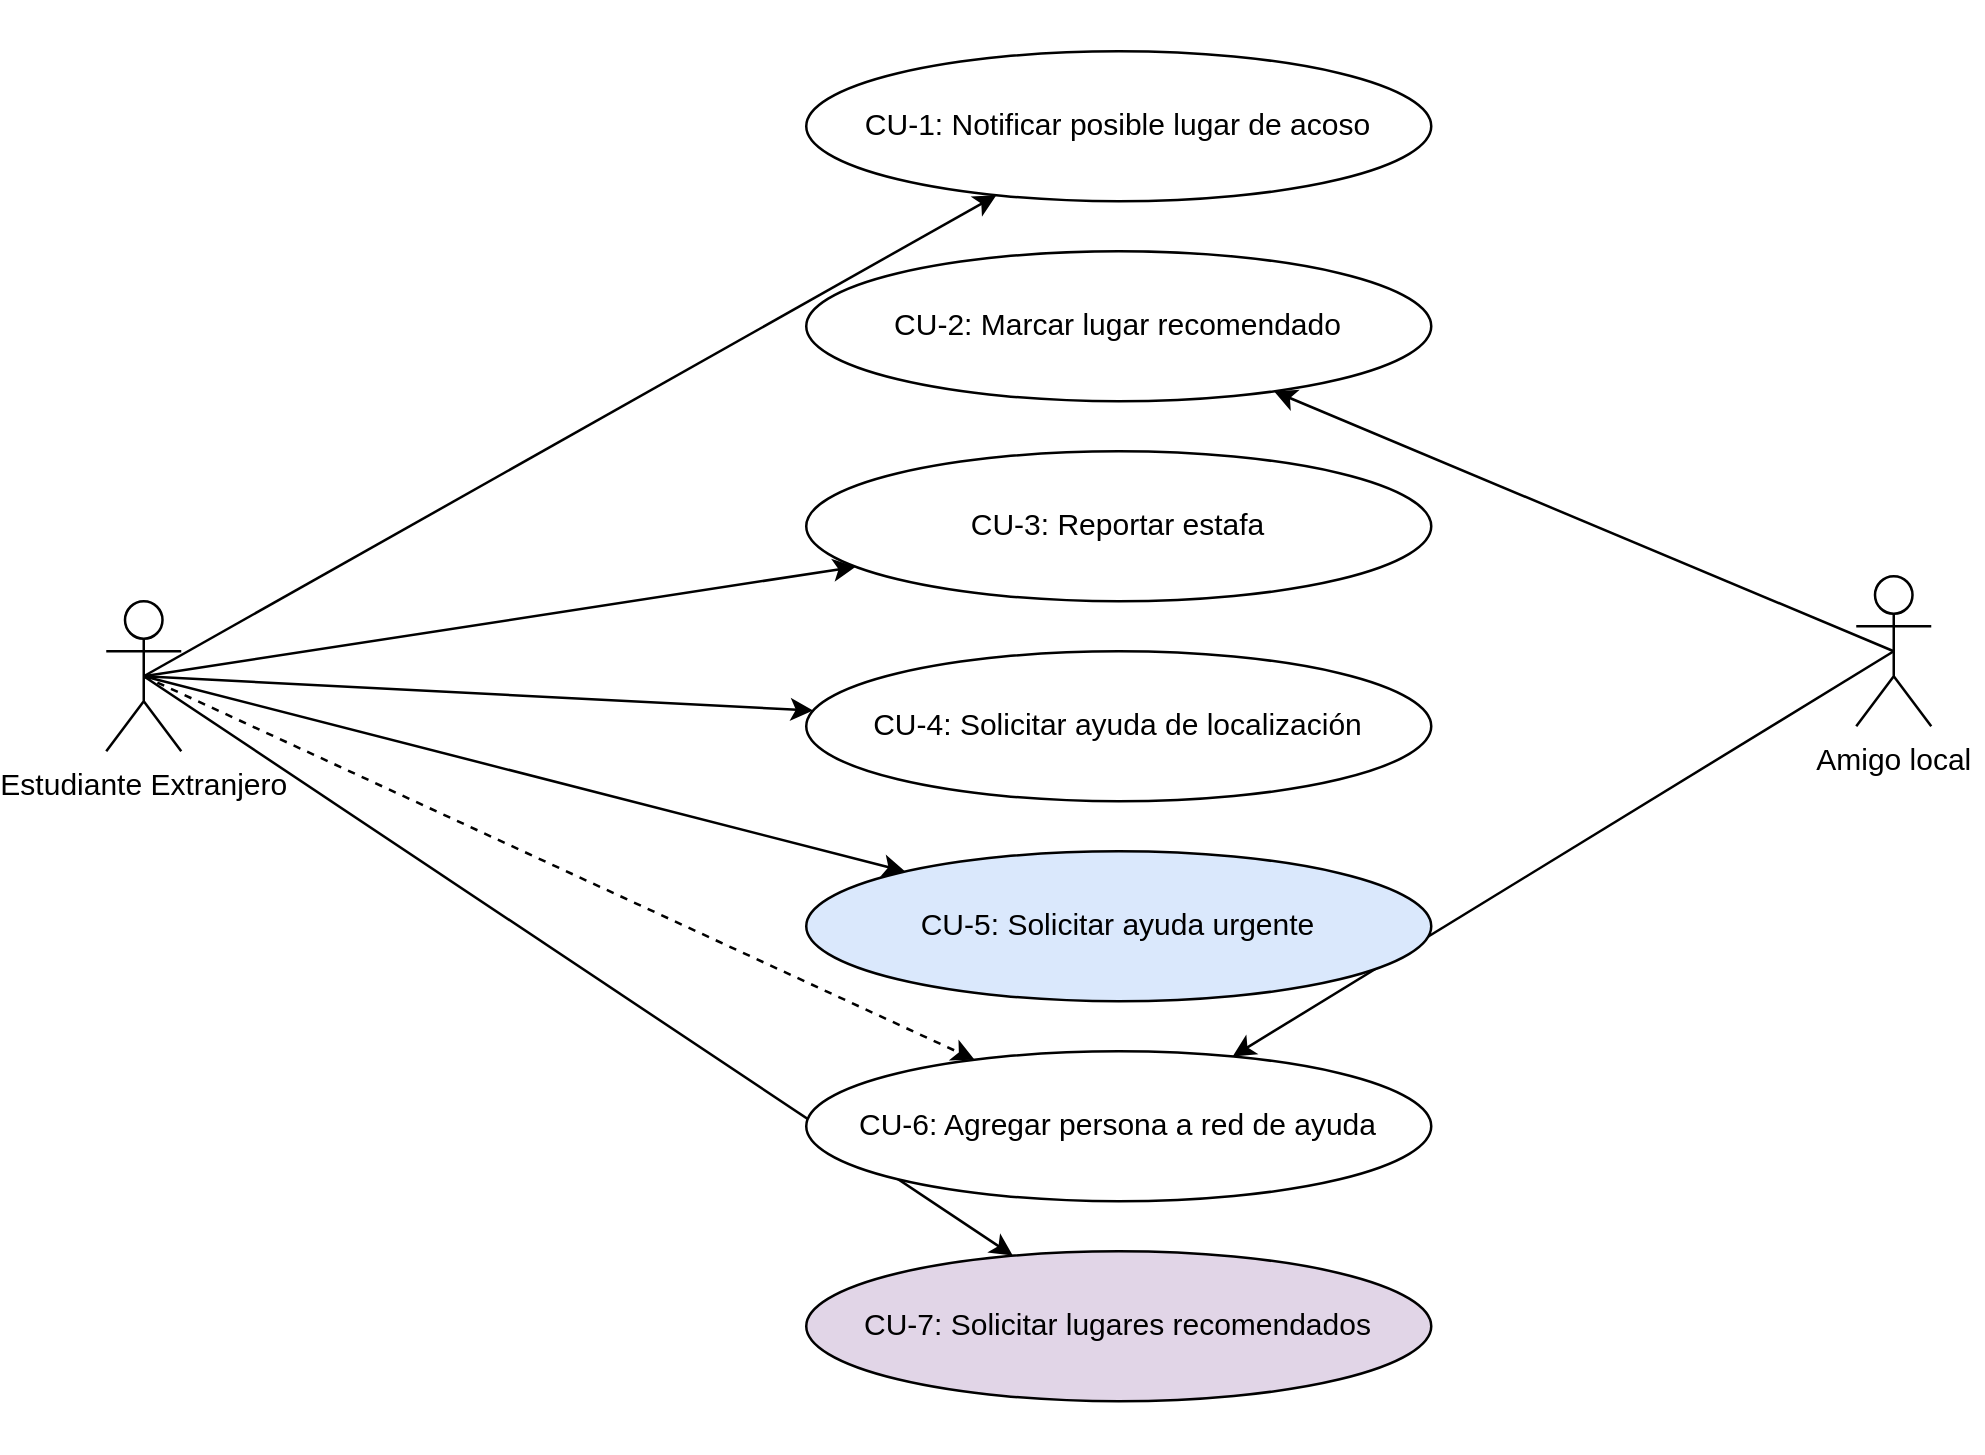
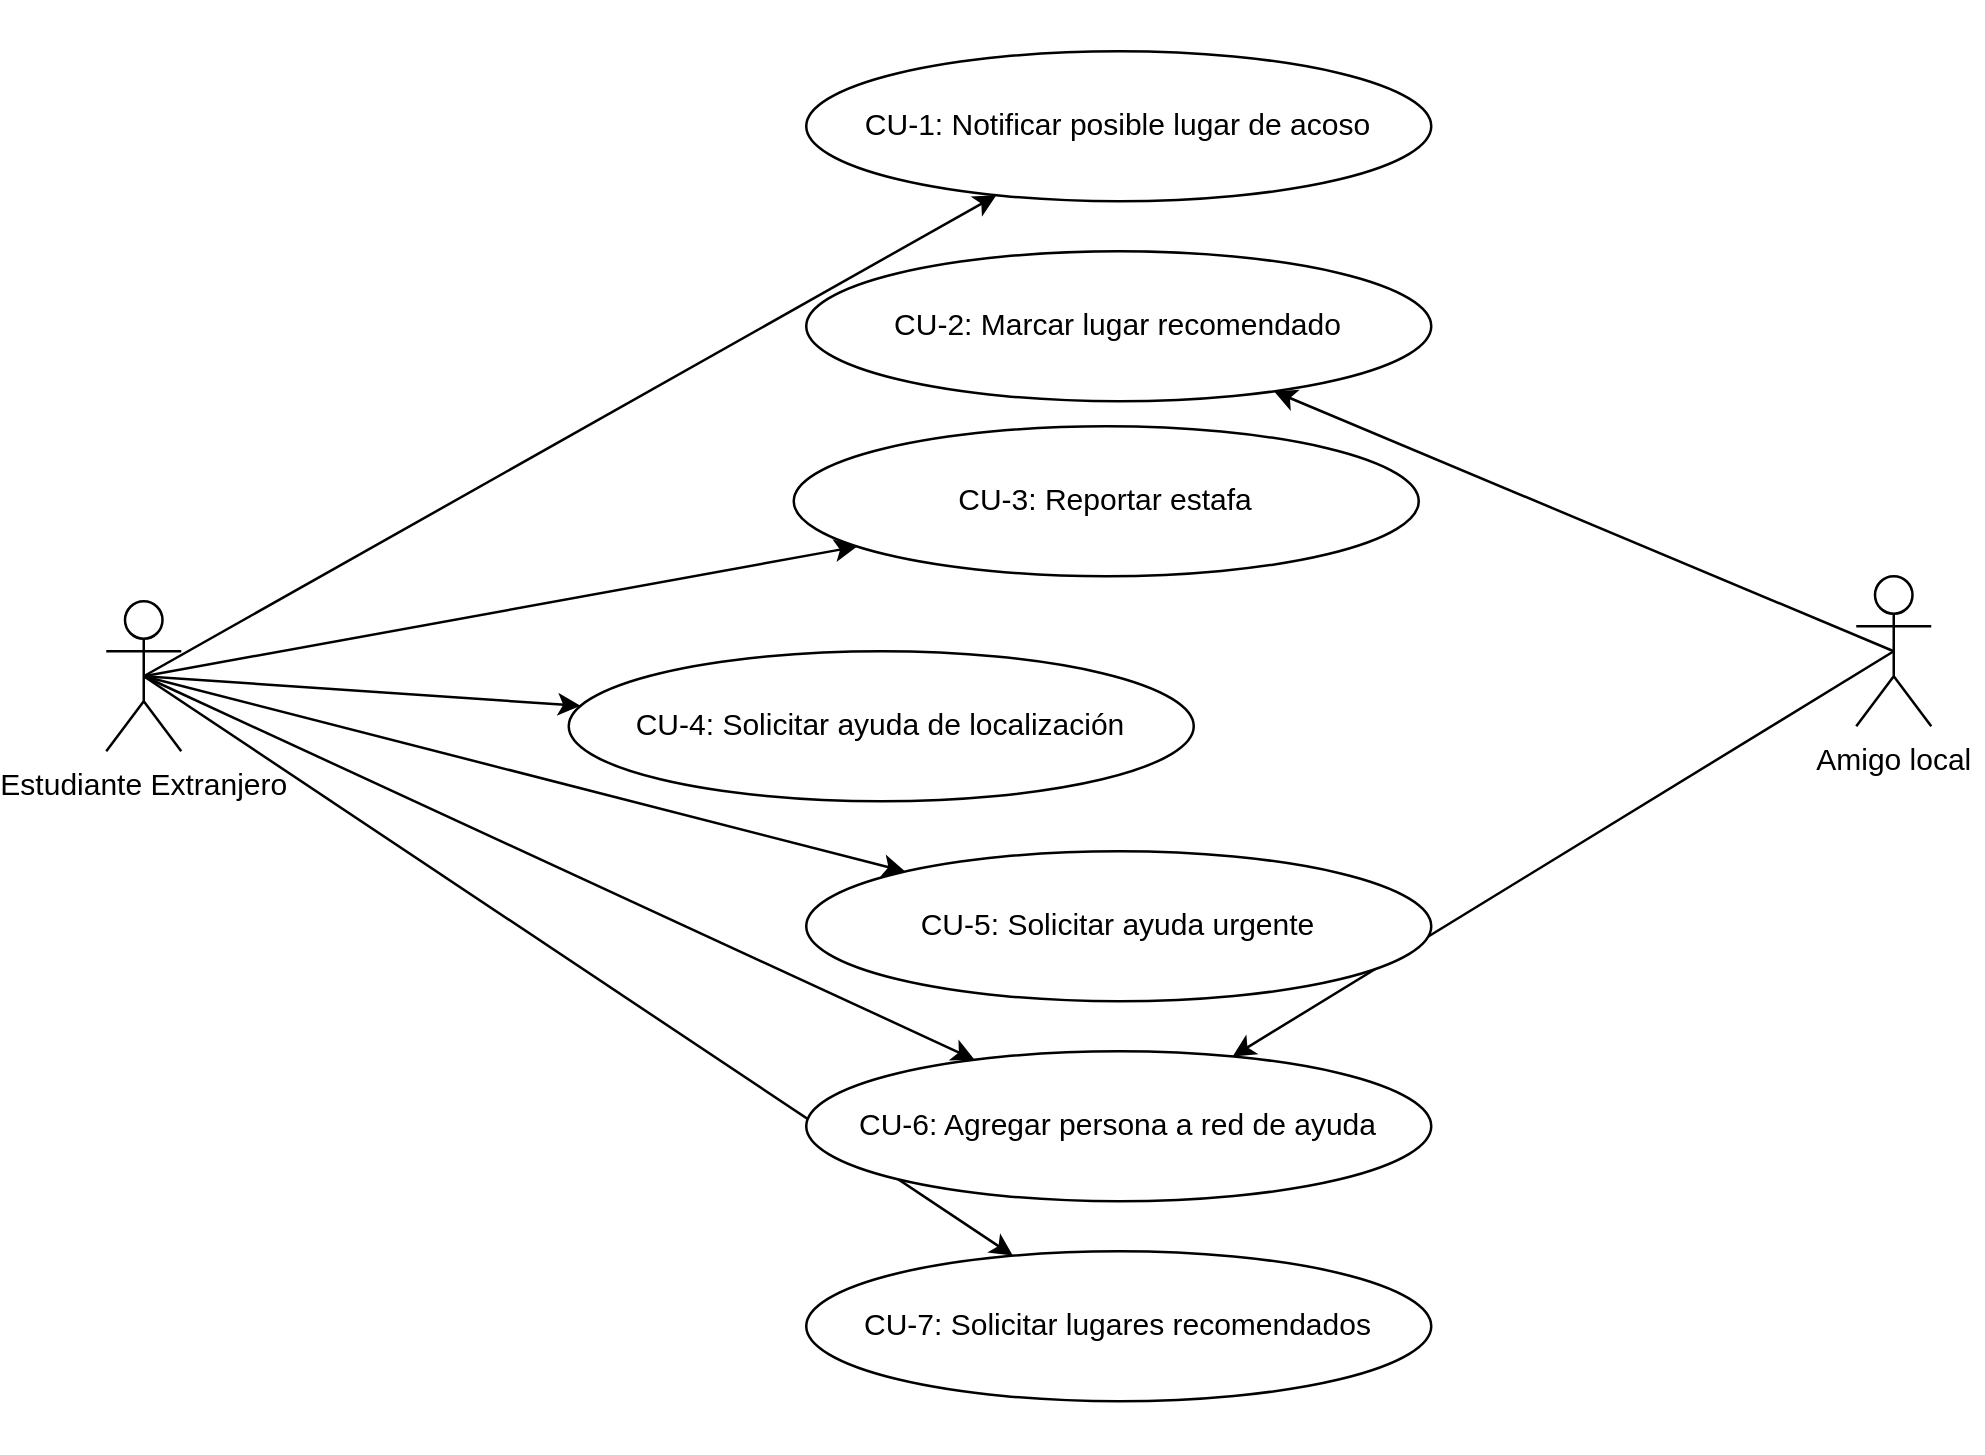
- <mxCell id="14" value="CU-3: Reportar estafa" style="ellipse;whiteSpace=wrap;html=1;" parent="1" vertex="1"><mxGeometry x="300" y="180" width="250" height="60" as="geometry" /></mxCell>
+ <mxCell id="14" value="CU-3: Reportar estafa" style="ellipse;whiteSpace=wrap;html=1;" parent="1" vertex="1"><mxGeometry x="295" y="170" width="250" height="60" as="geometry" /></mxCell>
- <mxCell id="15" value="CU-4: Solicitar ayuda de localización" style="ellipse;whiteSpace=wrap;html=1;" parent="1" vertex="1"><mxGeometry x="300" y="260" width="250" height="60" as="geometry" /></mxCell>
+ <mxCell id="15" value="CU-4: Solicitar ayuda de localización" style="ellipse;whiteSpace=wrap;html=1;" parent="1" vertex="1"><mxGeometry x="205" y="260" width="250" height="60" as="geometry" /></mxCell>
- <mxCell id="6" style="edgeStyle=none;html=1;exitX=0.5;exitY=0.5;exitDx=0;exitDy=0;exitPerimeter=0;dashed=1;" parent="1" source="8" target="17" edge="1"><mxGeometry relative="1" as="geometry" /></mxCell>
+ <mxCell id="6" style="edgeStyle=none;html=1;exitX=0.5;exitY=0.5;exitDx=0;exitDy=0;exitPerimeter=0;" parent="1" source="8" target="17" edge="1"><mxGeometry relative="1" as="geometry" /></mxCell>
- <mxCell id="16" value="CU-5: Solicitar ayuda urgente" style="ellipse;whiteSpace=wrap;html=1;fillColor=#dae8fc;" parent="1" vertex="1"><mxGeometry x="300" y="340" width="250" height="60" as="geometry" /></mxCell>
+ <mxCell id="16" value="CU-5: Solicitar ayuda urgente" style="ellipse;whiteSpace=wrap;html=1;" parent="1" vertex="1"><mxGeometry x="300" y="340" width="250" height="60" as="geometry" /></mxCell>
- <mxCell id="18" value="CU-7: Solicitar lugares recomendados" style="ellipse;whiteSpace=wrap;html=1;fillColor=#e1d5e7;" vertex="1" parent="1"><mxGeometry x="300" y="500" width="250" height="60" as="geometry" /></mxCell>
+ <mxCell id="18" value="CU-7: Solicitar lugares recomendados" style="ellipse;whiteSpace=wrap;html=1;" vertex="1" parent="1"><mxGeometry x="300" y="500" width="250" height="60" as="geometry" /></mxCell>
